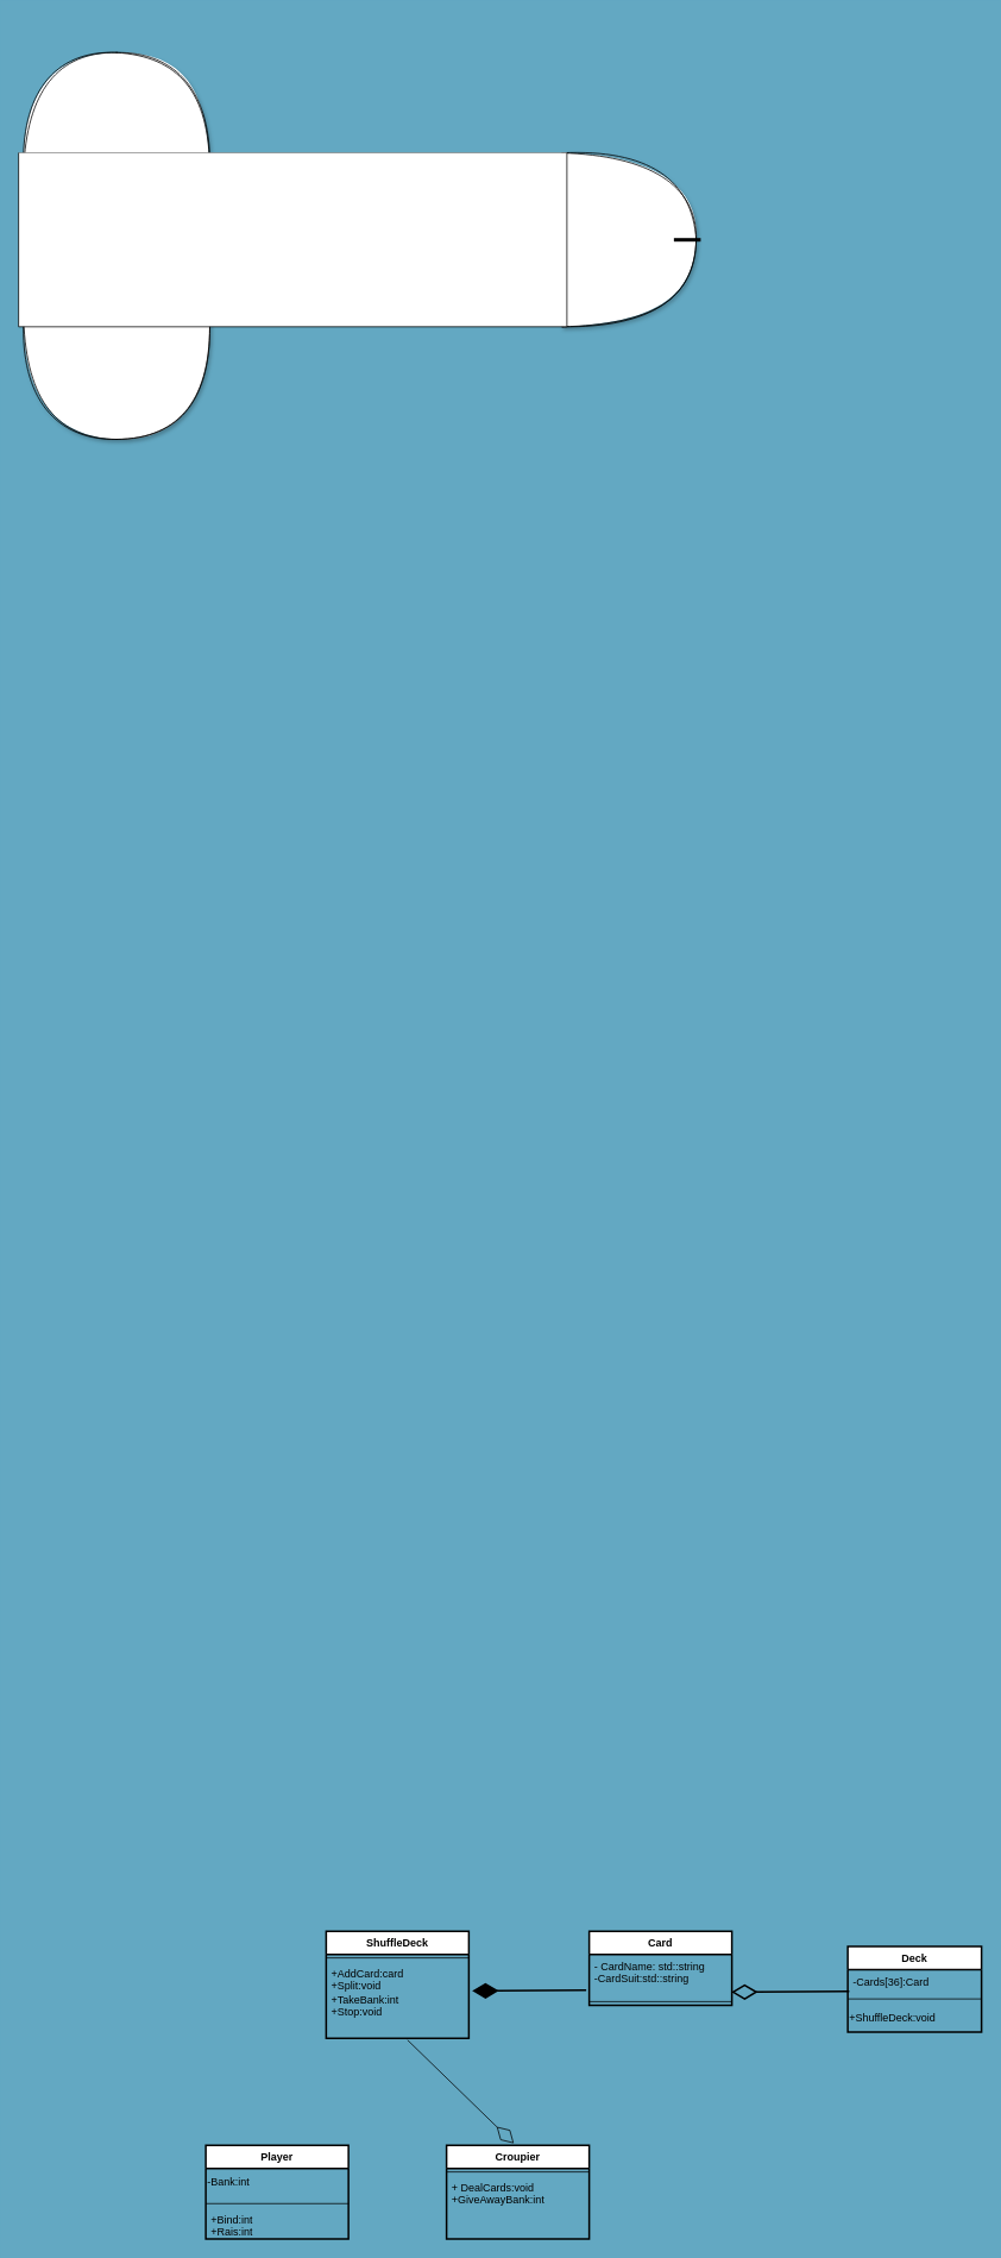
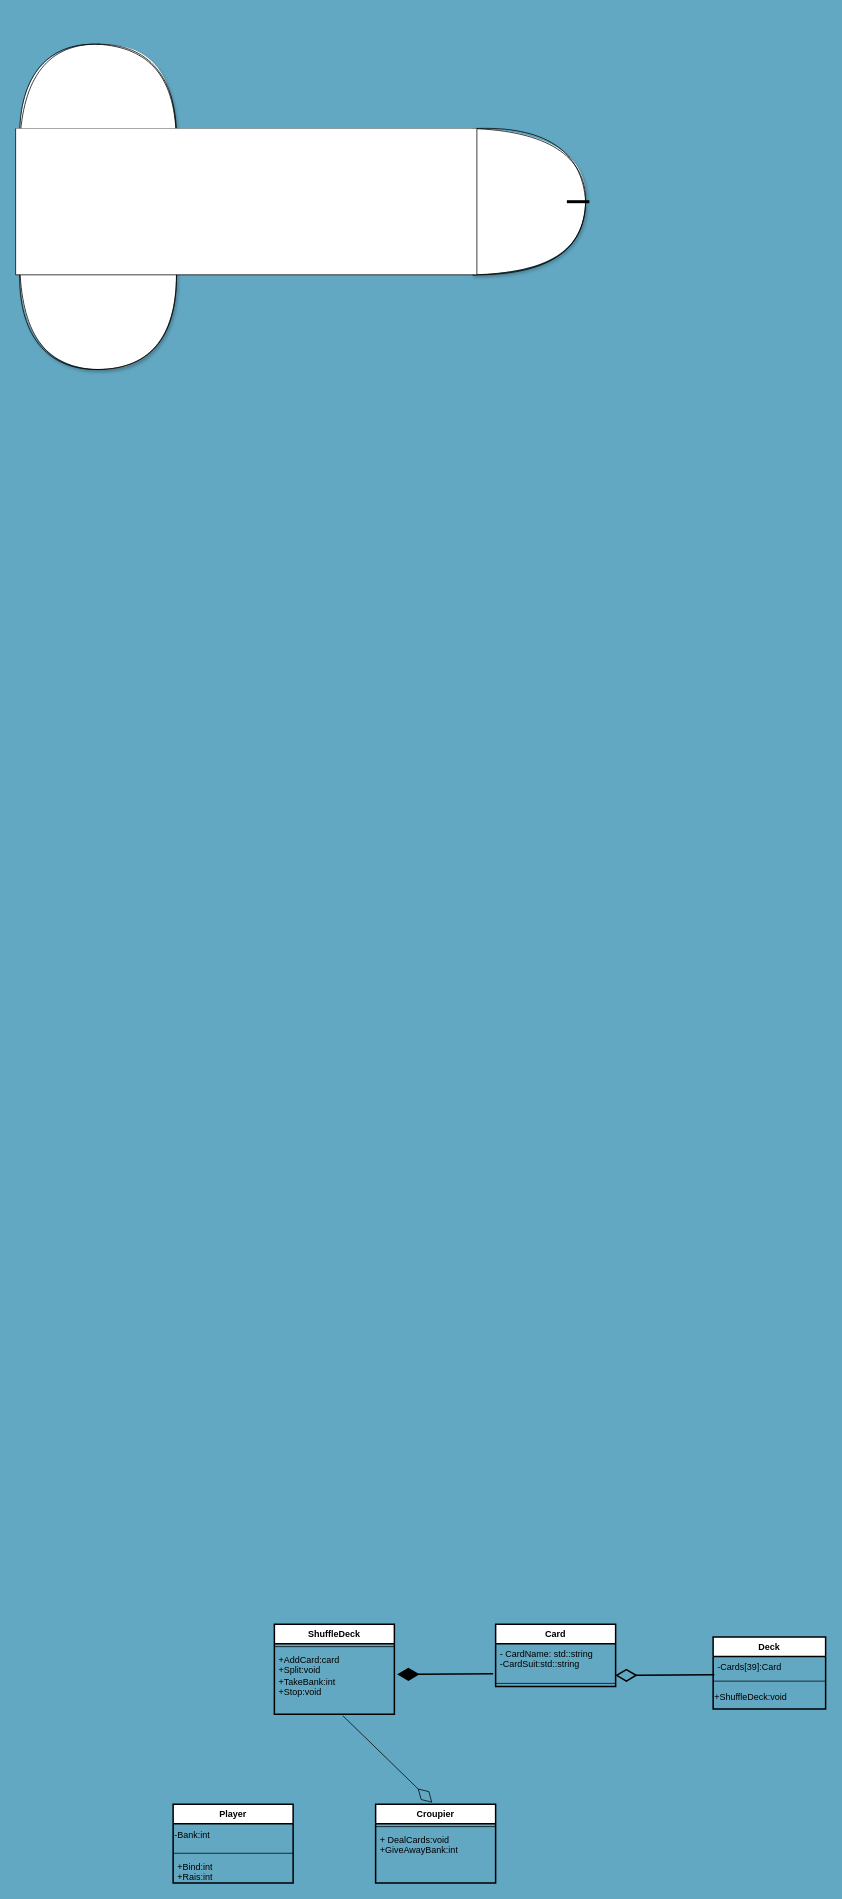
- <mxCell id="18" value="-Cards[36]:Card" style="text;strokeColor=none;fillColor=none;align=left;verticalAlign=top;spacingLeft=4;spacingRight=4;overflow=hidden;rotatable=0;points=[[0,0.5],[1,0.5]];portConstraint=eastwest;whiteSpace=wrap;html=1;" vertex="1" parent="17"><mxGeometry y="26" width="150" height="26" as="geometry" /></mxCell>
+ <mxCell id="18" value="-Cards[39]:Card" style="text;strokeColor=none;fillColor=none;align=left;verticalAlign=top;spacingLeft=4;spacingRight=4;overflow=hidden;rotatable=0;points=[[0,0.5],[1,0.5]];portConstraint=eastwest;whiteSpace=wrap;html=1;" vertex="1" parent="17"><mxGeometry y="26" width="150" height="26" as="geometry" /></mxCell>
